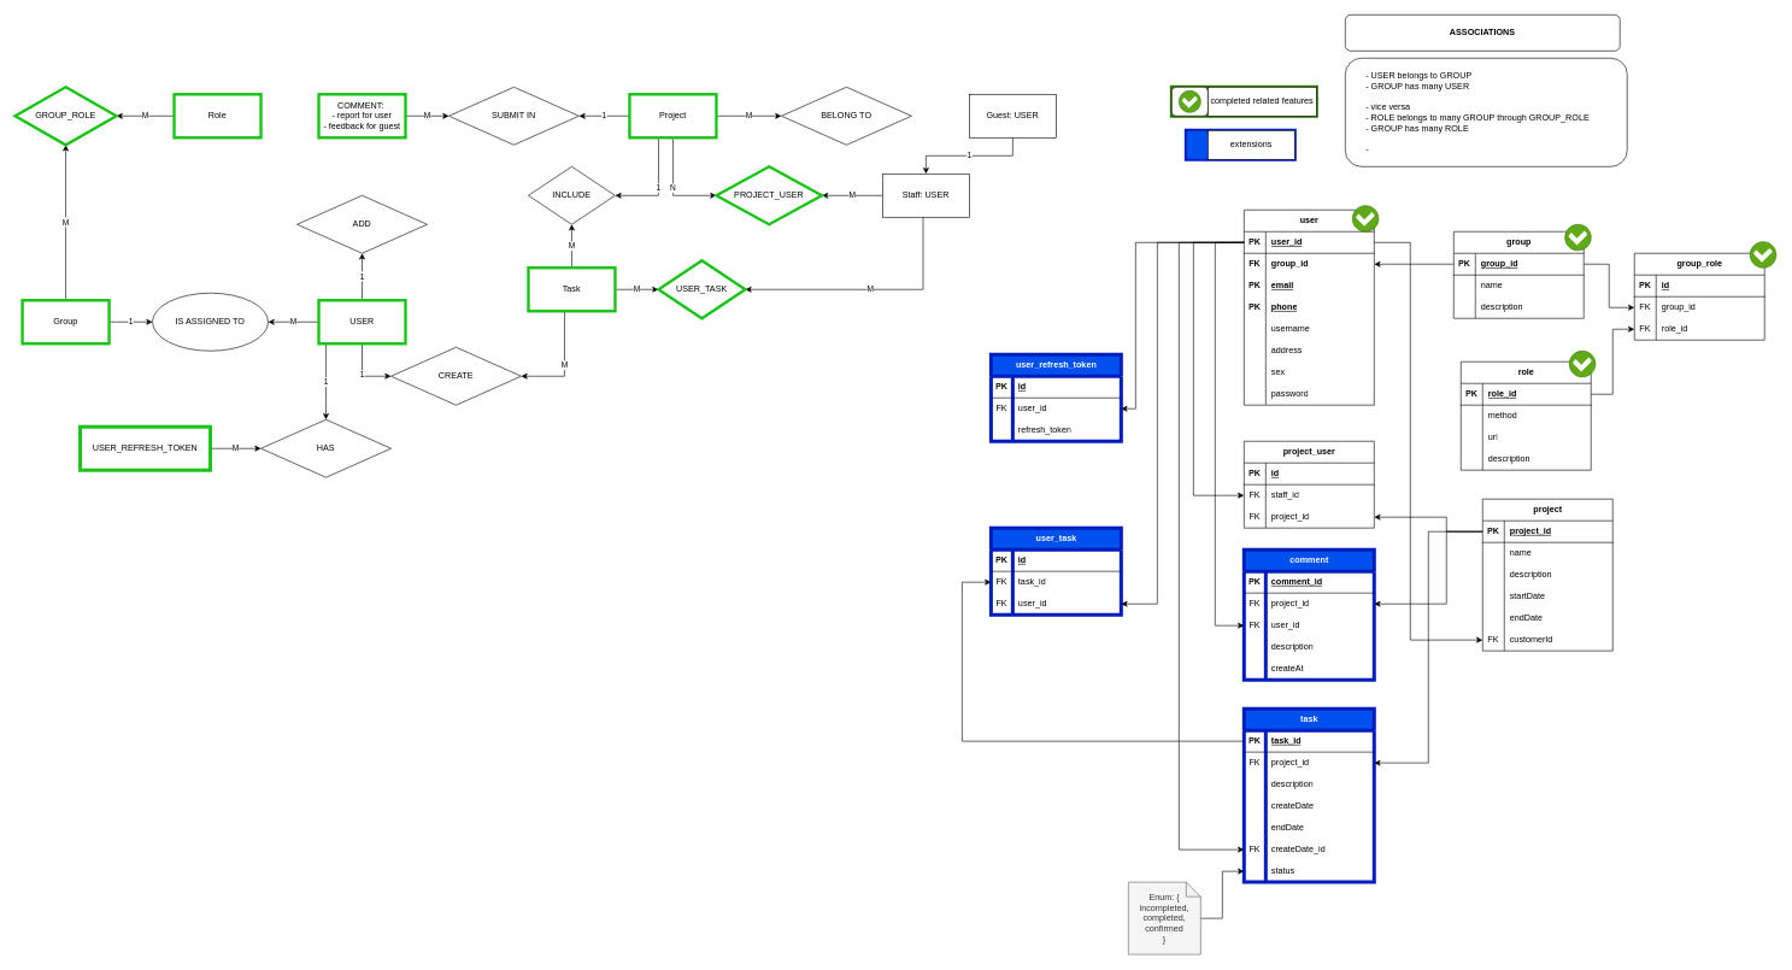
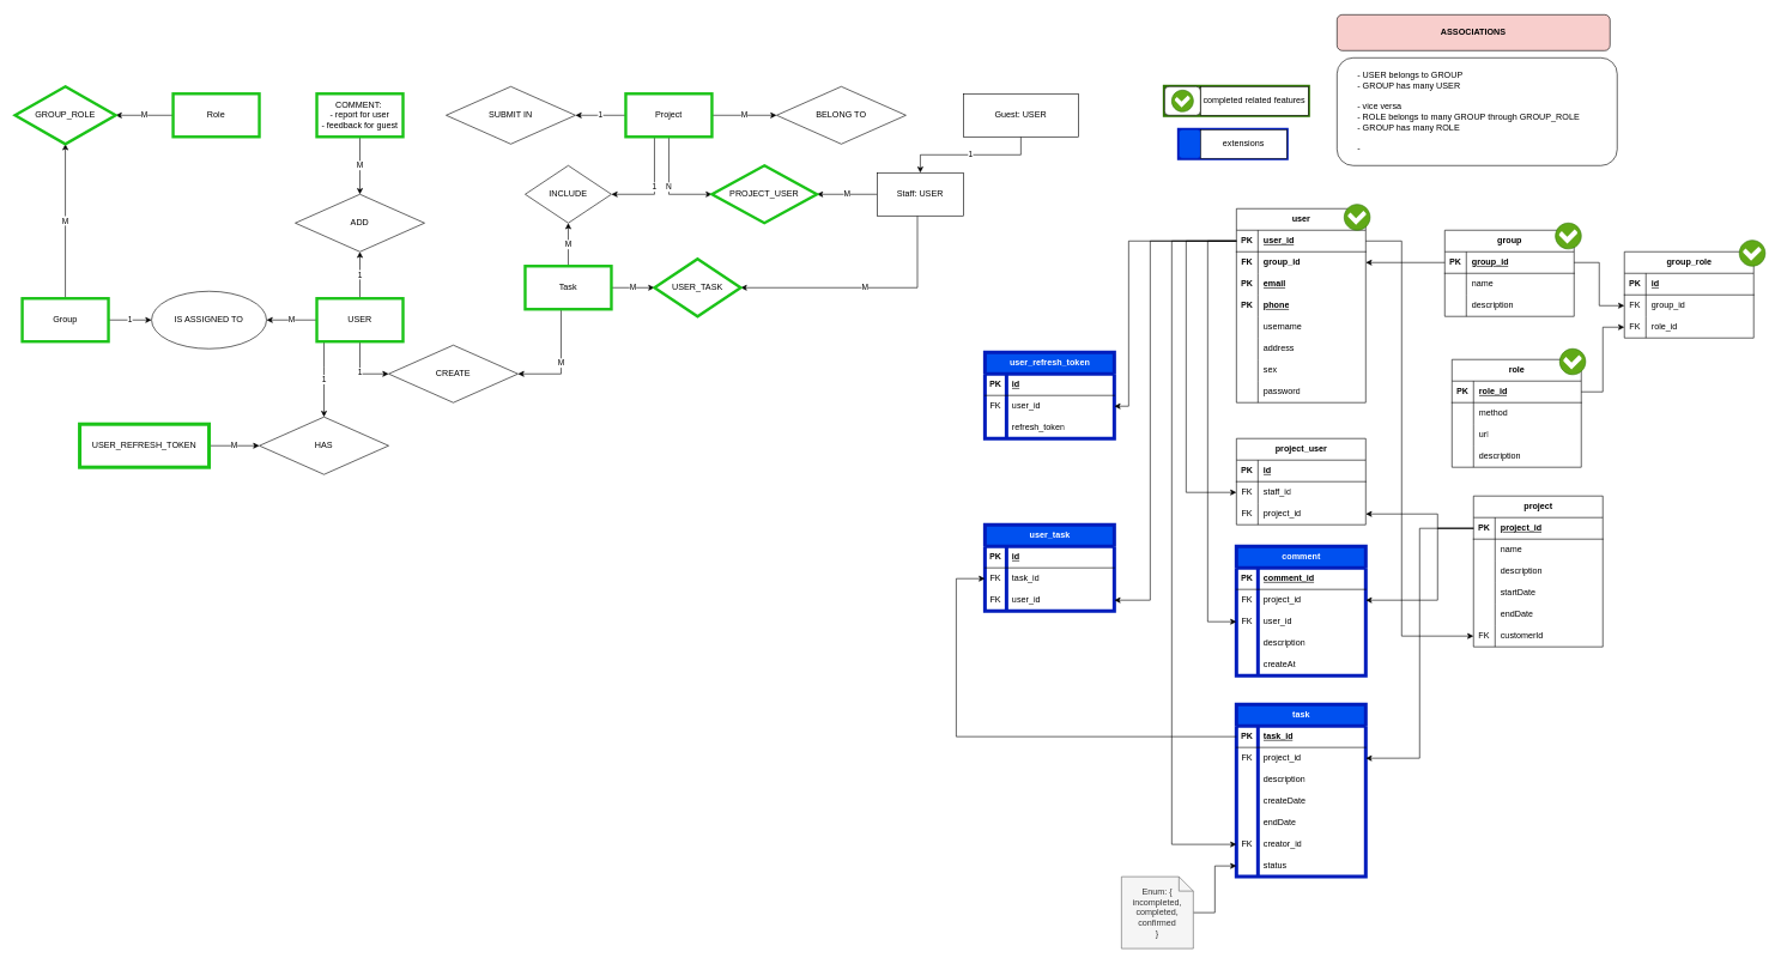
- <mxCell id="189" value="&lt;b&gt;ASSOCIATIONS&lt;/b&gt;" style="rounded=1;whiteSpace=wrap;html=1;" parent="1" vertex="1"><mxGeometry x="1860" y="20" width="380" height="50" as="geometry" /></mxCell>
+ <mxCell id="189" value="&lt;b&gt;ASSOCIATIONS&lt;/b&gt;" style="rounded=1;whiteSpace=wrap;html=1;fillColor=#f8cecc;" parent="1" vertex="1"><mxGeometry x="1860" y="20" width="380" height="50" as="geometry" /></mxCell>
- <mxCell id="12" value="M" style="edgeStyle=orthogonalEdgeStyle;rounded=0;orthogonalLoop=1;jettySize=auto;html=1;" parent="1" source="13" target="116" edge="1"><mxGeometry relative="1" as="geometry" /></mxCell>
+ <mxCell id="12" value="M" style="edgeStyle=orthogonalEdgeStyle;rounded=0;orthogonalLoop=1;jettySize=auto;html=1;" parent="1" source="13" target="146" edge="1"><mxGeometry relative="1" as="geometry" /></mxCell>
- <mxCell id="11" value="Guest: USER" style="rounded=0;whiteSpace=wrap;html=1;" parent="1" vertex="1"><mxGeometry x="1340" y="130" width="120" height="60" as="geometry" /></mxCell>
+ <mxCell id="11" value="Guest: USER" style="rounded=0;whiteSpace=wrap;html=1;" parent="1" vertex="1"><mxGeometry x="1340" y="130" width="160" height="60" as="geometry" /></mxCell>
- <mxCell id="165" value="createDate_id" style="shape=partialRectangle;connectable=0;fillColor=none;top=0;left=0;bottom=0;right=0;align=left;spacingLeft=6;overflow=hidden;whiteSpace=wrap;html=1;" parent="163" vertex="1"><mxGeometry x="30" width="150" height="30" as="geometry"><mxRectangle width="150" height="30" as="alternateBounds" /></mxGeometry></mxCell>
+ <mxCell id="165" value="creator_id" style="shape=partialRectangle;connectable=0;fillColor=none;top=0;left=0;bottom=0;right=0;align=left;spacingLeft=6;overflow=hidden;whiteSpace=wrap;html=1;" parent="163" vertex="1"><mxGeometry x="30" width="150" height="30" as="geometry"><mxRectangle width="150" height="30" as="alternateBounds" /></mxGeometry></mxCell>
